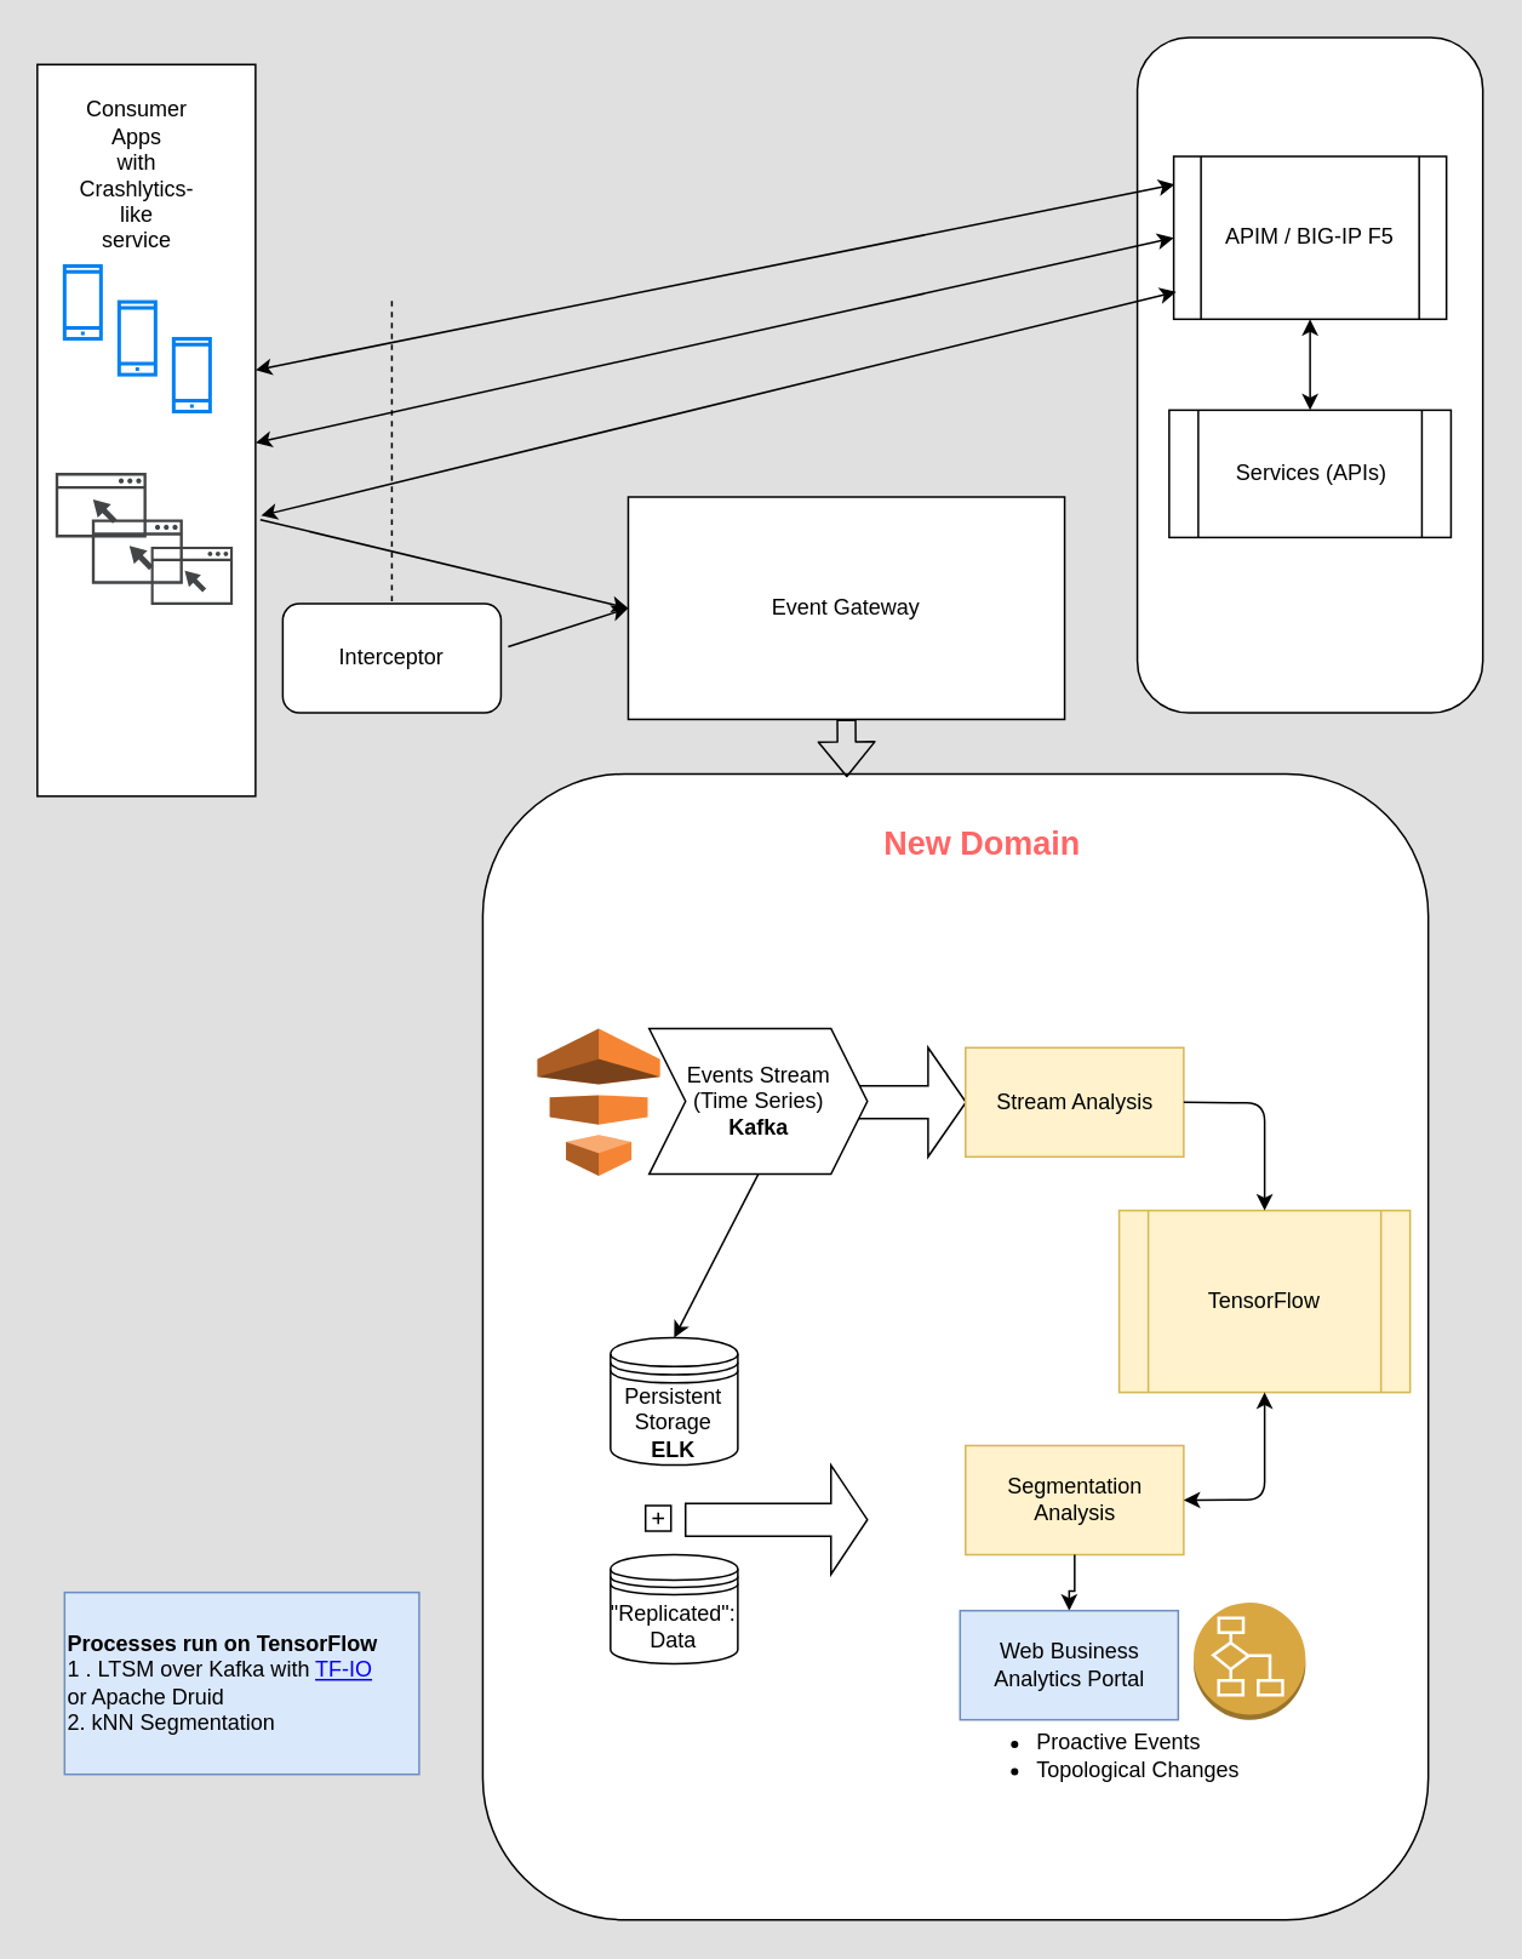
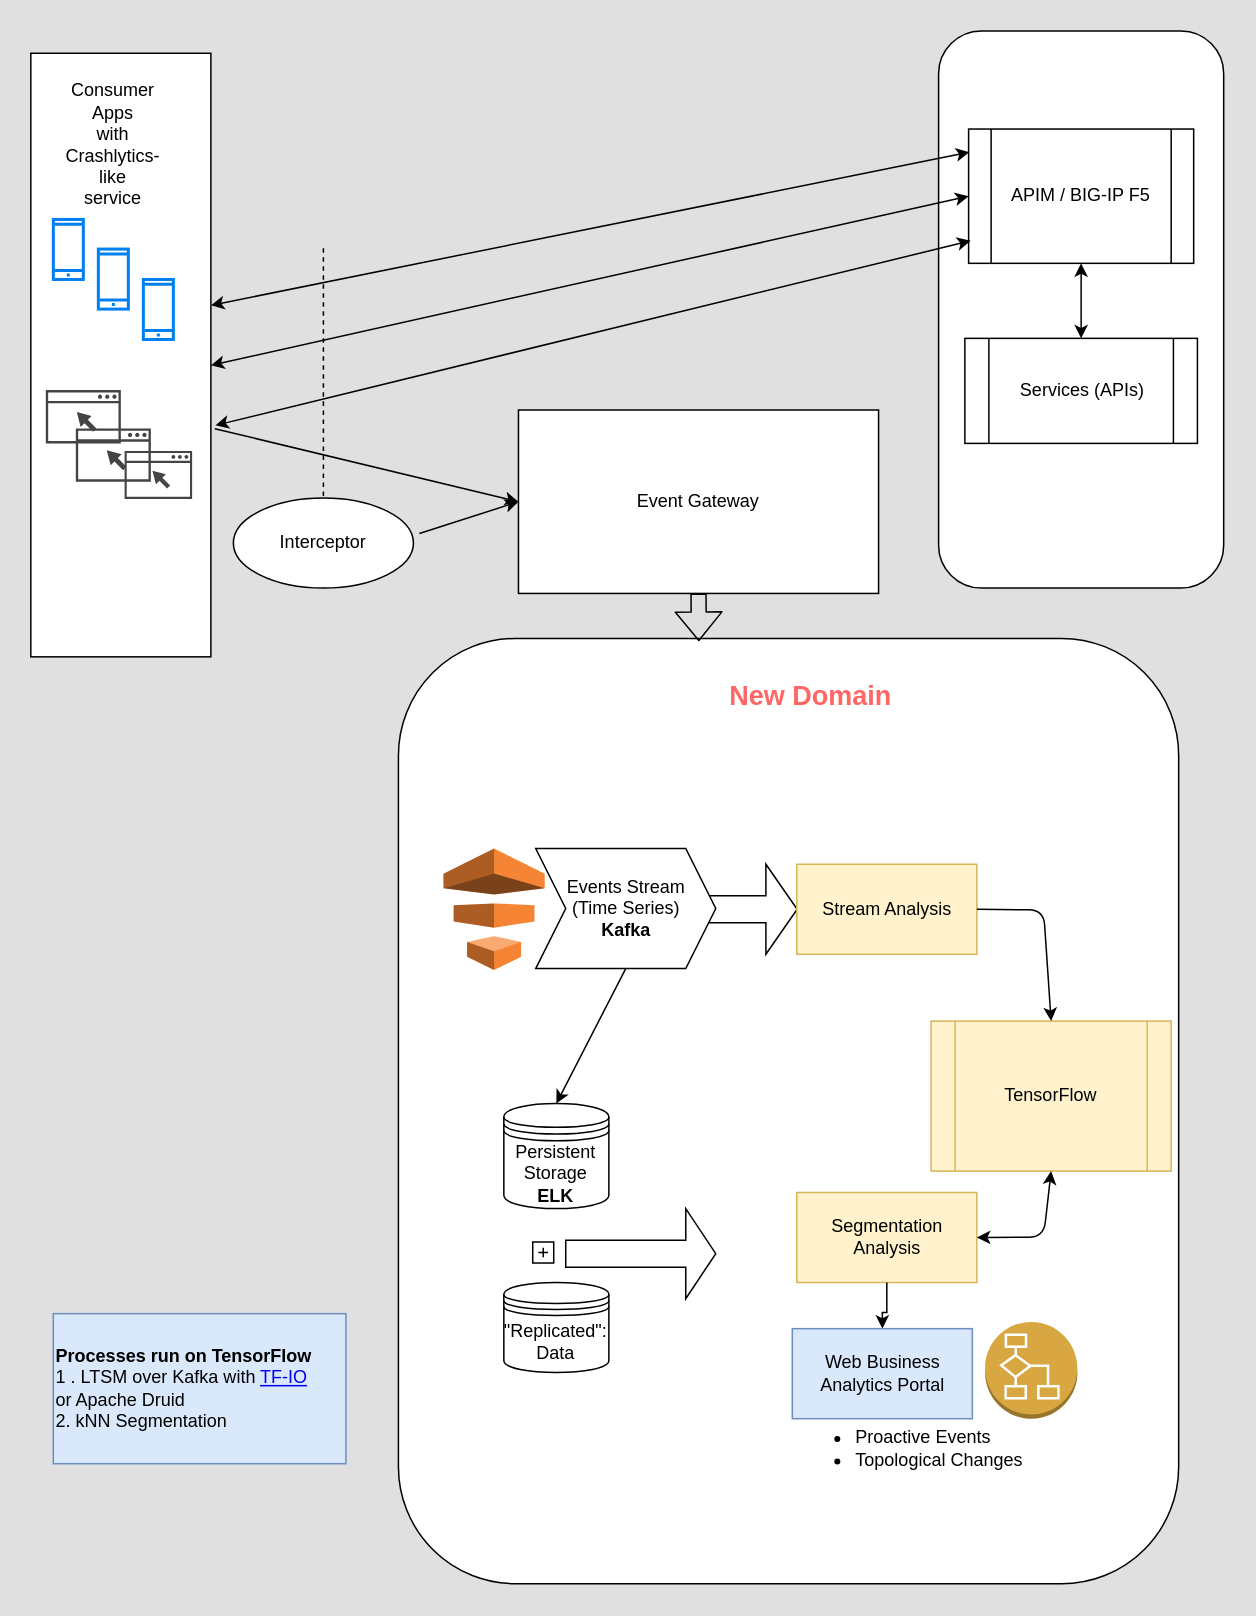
- <mxCell id="4" value="Interceptor" style="rounded=1;whiteSpace=wrap;html=1;" parent="1" vertex="1"><mxGeometry x="155" y="331.38" width="120" height="60" as="geometry" /></mxCell>
+ <mxCell id="4" value="Interceptor" style="ellipse;whiteSpace=wrap;html=1;" parent="1" vertex="1"><mxGeometry x="155" y="331.38" width="120" height="60" as="geometry" /></mxCell>
- <mxCell id="40" value="TensorFlow" style="shape=process;whiteSpace=wrap;html=1;backgroundOutline=1;fillColor=#fff2cc;strokeColor=#d6b656;" vertex="1" parent="1"><mxGeometry x="615" y="665" width="160" height="100" as="geometry" /></mxCell>
+ <mxCell id="40" value="TensorFlow" style="shape=process;whiteSpace=wrap;html=1;backgroundOutline=1;fillColor=#fff2cc;strokeColor=#d6b656;" vertex="1" parent="1"><mxGeometry x="620" y="680" width="160" height="100" as="geometry" /></mxCell>
